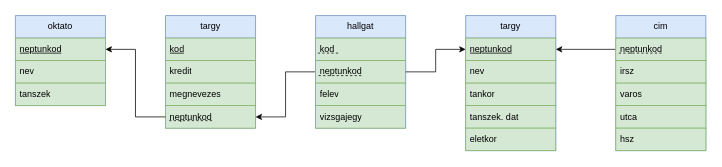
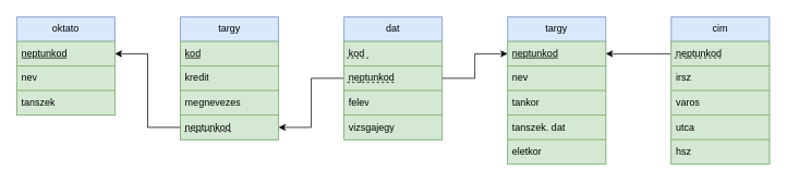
- <mxCell id="14" value="hallgat" style="swimlane;fontStyle=0;childLayout=stackLayout;horizontal=1;startSize=30;horizontalStack=0;resizeParent=1;resizeParentMax=0;resizeLast=0;collapsible=1;marginBottom=0;whiteSpace=wrap;html=1;fillColor=#dae8fc;strokeColor=#6c8ebf;" vertex="1" parent="1"><mxGeometry x="420" y="20" width="120" height="150" as="geometry" /></mxCell>
+ <mxCell id="14" value="dat" style="swimlane;fontStyle=0;childLayout=stackLayout;horizontal=1;startSize=30;horizontalStack=0;resizeParent=1;resizeParentMax=0;resizeLast=0;collapsible=1;marginBottom=0;whiteSpace=wrap;html=1;fillColor=#dae8fc;strokeColor=#6c8ebf;" vertex="1" parent="1"><mxGeometry x="420" y="20" width="120" height="150" as="geometry" /></mxCell>
